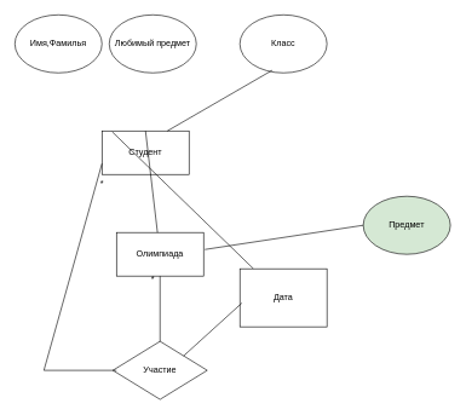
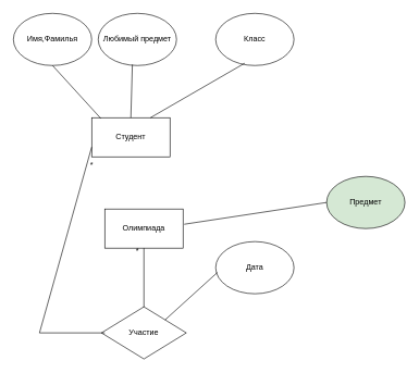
- <mxCell id="9" value="" style="endArrow=none;html=1;rounded=0;exitX=0.5;exitY=0;exitDx=0;exitDy=0;" edge="1" parent="1" source="3" target="2"><mxGeometry width="50" height="50" relative="1" as="geometry"><mxPoint x="350" y="280" as="sourcePoint" /><mxPoint x="400" y="230" as="targetPoint" /></mxGeometry></mxCell>
+ <mxCell id="9" value="" style="endArrow=none;html=1;rounded=0;entryX=0.436;entryY=0.982;entryDx=0;entryDy=0;entryPerimeter=0;exitX=0.5;exitY=0;exitDx=0;exitDy=0;" edge="1" parent="1" source="3" target="7"><mxGeometry width="50" height="50" relative="1" as="geometry"><mxPoint x="350" y="280" as="sourcePoint" /><mxPoint x="400" y="230" as="targetPoint" /></mxGeometry></mxCell>
- <mxCell id="8" value="" style="endArrow=none;html=1;rounded=0;exitX=0.118;exitY=0.022;exitDx=0;exitDy=0;exitPerimeter=0;" edge="1" parent="1" source="3" target="15"><mxGeometry width="50" height="50" relative="1" as="geometry"><mxPoint x="350" y="290" as="sourcePoint" /><mxPoint x="400" y="240" as="targetPoint" /></mxGeometry></mxCell>
+ <mxCell id="8" value="" style="endArrow=none;html=1;rounded=0;entryX=0.5;entryY=1;entryDx=0;entryDy=0;exitX=0.118;exitY=0.022;exitDx=0;exitDy=0;exitPerimeter=0;" edge="1" parent="1" source="3" target="4"><mxGeometry width="50" height="50" relative="1" as="geometry"><mxPoint x="350" y="290" as="sourcePoint" /><mxPoint x="400" y="240" as="targetPoint" /></mxGeometry></mxCell>
- <mxCell id="15" value="Дата" style="whiteSpace=wrap;html=1;rounded=0;" vertex="1" parent="1"><mxGeometry x="330" y="370" width="120" height="80" as="geometry" /></mxCell>
+ <mxCell id="15" value="Дата" style="ellipse;whiteSpace=wrap;html=1;" vertex="1" parent="1"><mxGeometry x="330" y="370" width="120" height="80" as="geometry" /></mxCell>
